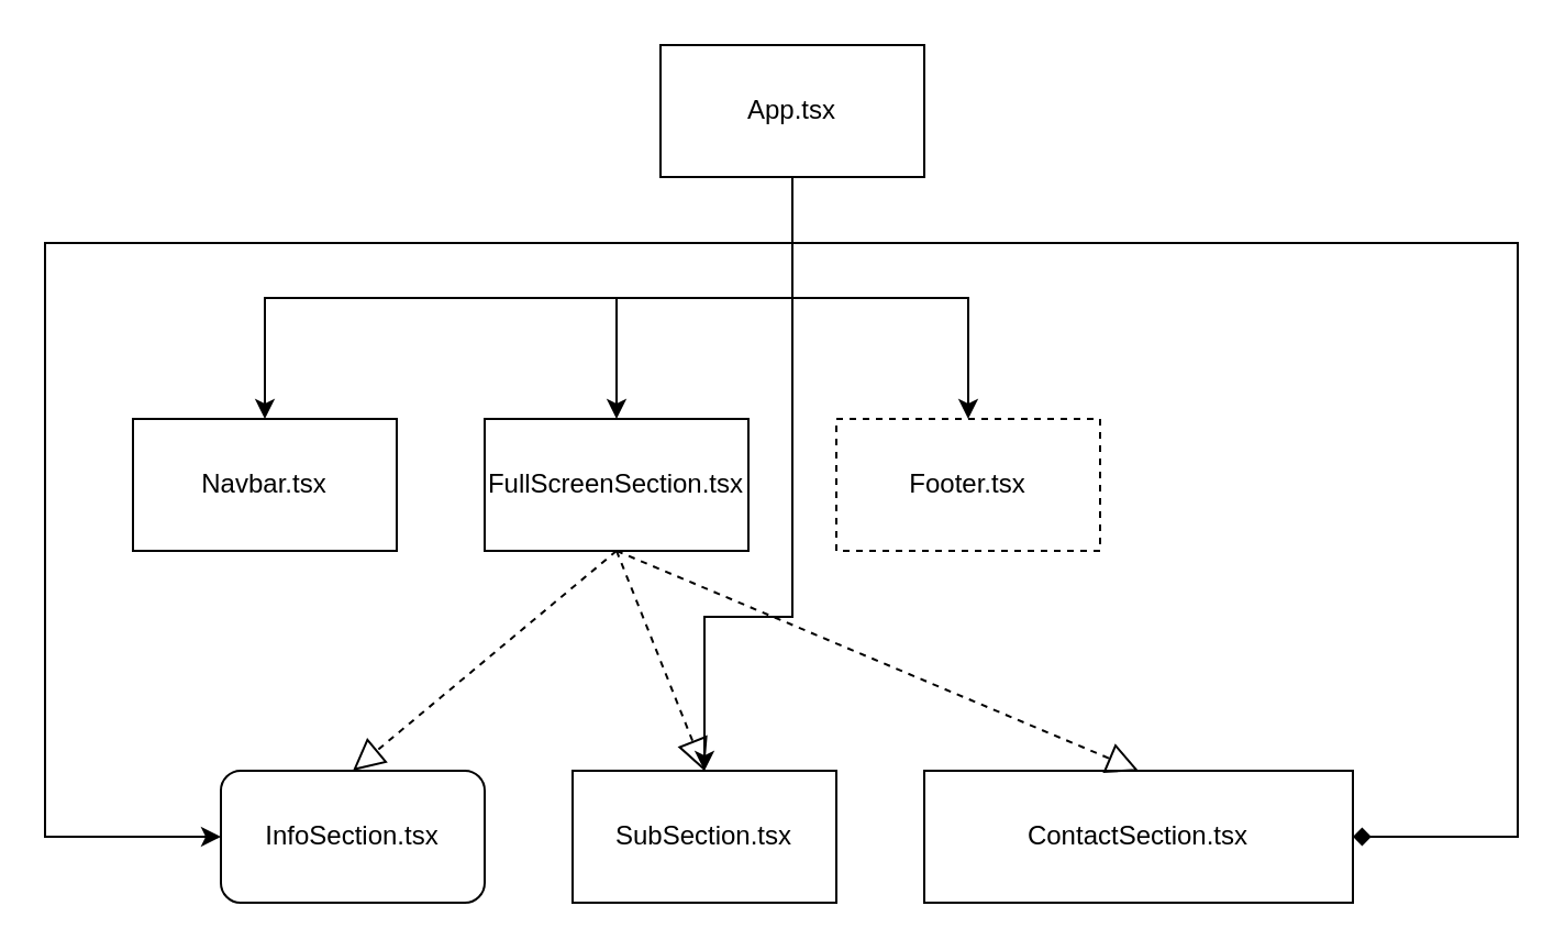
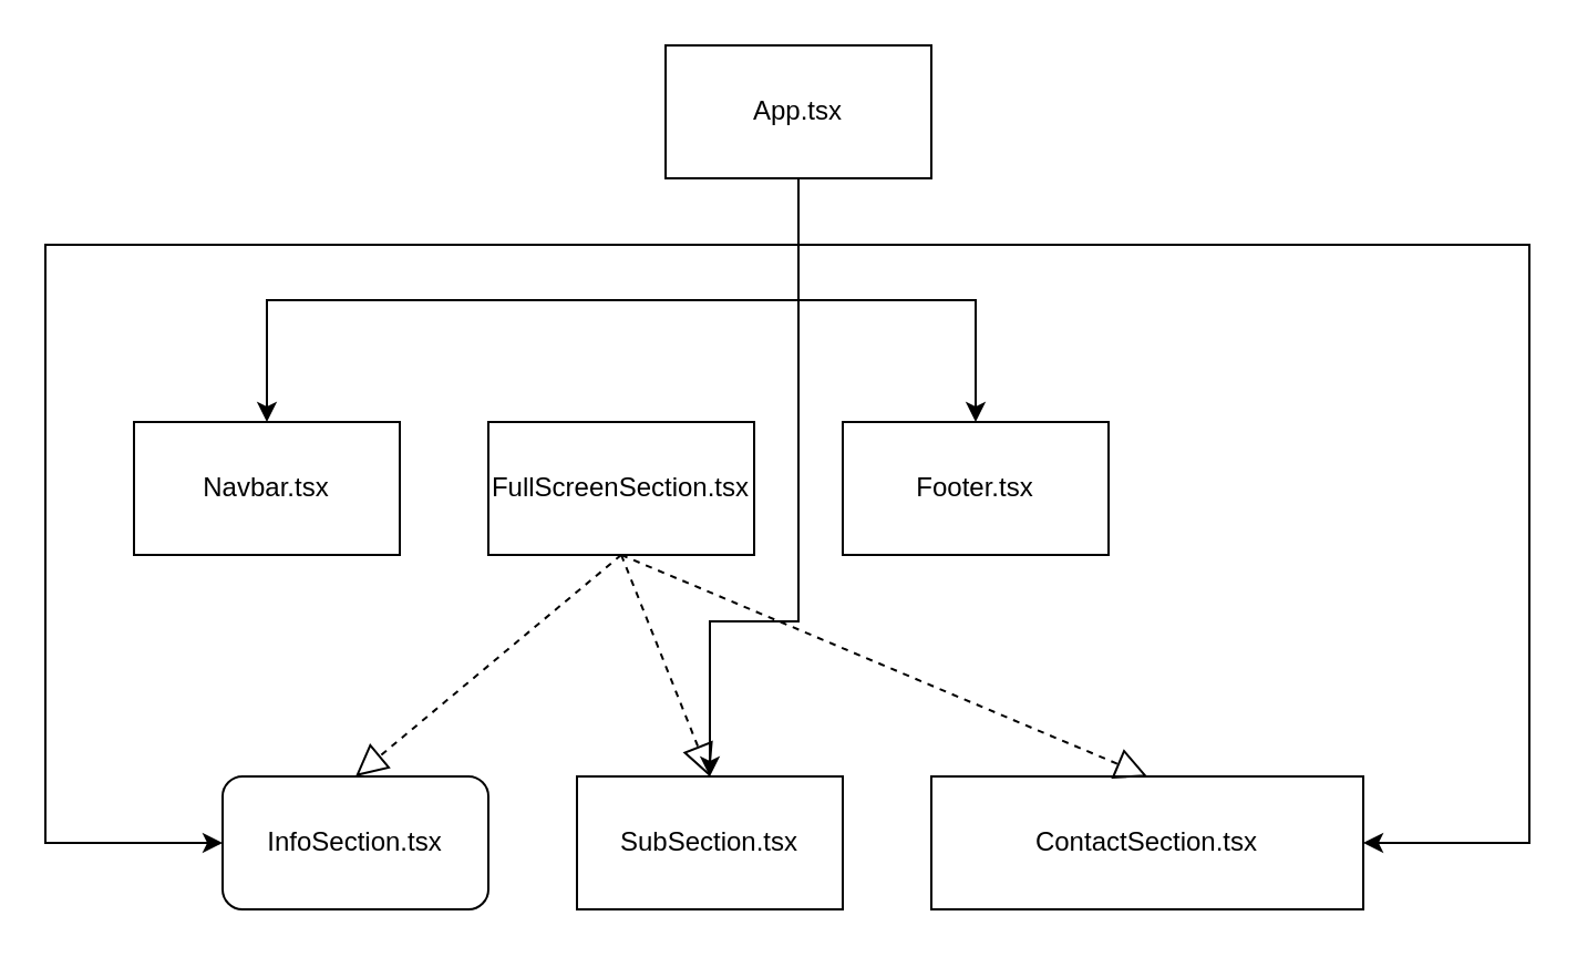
- <mxCell id="3" style="edgeStyle=orthogonalEdgeStyle;rounded=0;orthogonalLoop=1;jettySize=auto;html=1;exitX=0.5;exitY=1;exitDx=0;exitDy=0;entryX=0.5;entryY=0;entryDx=0;entryDy=0;" edge="1" parent="1" source="8" target="10"><mxGeometry relative="1" as="geometry" /></mxCell>
- <mxCell id="9" value="Footer.tsx" style="rounded=0;whiteSpace=wrap;html=1;dashed=1;" vertex="1" parent="1"><mxGeometry x="380" y="190" width="120" height="60" as="geometry" /></mxCell>
+ <mxCell id="9" value="Footer.tsx" style="rounded=0;whiteSpace=wrap;html=1;" vertex="1" parent="1"><mxGeometry x="380" y="190" width="120" height="60" as="geometry" /></mxCell>
- <mxCell id="7" style="edgeStyle=orthogonalEdgeStyle;rounded=0;orthogonalLoop=1;jettySize=auto;html=1;exitX=0.5;exitY=1;exitDx=0;exitDy=0;entryX=1;entryY=0.5;entryDx=0;entryDy=0;endArrow=diamond;" edge="1" parent="1" source="8" target="12"><mxGeometry relative="1" as="geometry"><Array as="points"><mxPoint x="360" y="110" /><mxPoint x="690" y="110" /><mxPoint x="690" y="380" /></Array></mxGeometry></mxCell>
+ <mxCell id="7" style="edgeStyle=orthogonalEdgeStyle;rounded=0;orthogonalLoop=1;jettySize=auto;html=1;exitX=0.5;exitY=1;exitDx=0;exitDy=0;entryX=1;entryY=0.5;entryDx=0;entryDy=0;" edge="1" parent="1" source="8" target="12"><mxGeometry relative="1" as="geometry"><Array as="points"><mxPoint x="360" y="110" /><mxPoint x="690" y="110" /><mxPoint x="690" y="380" /></Array></mxGeometry></mxCell>
